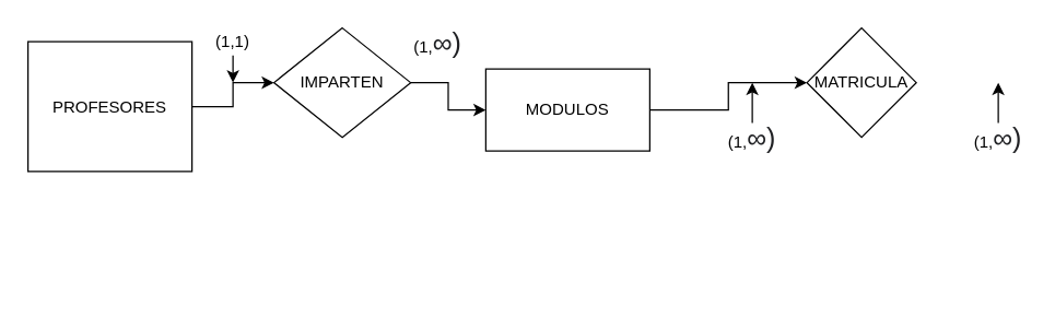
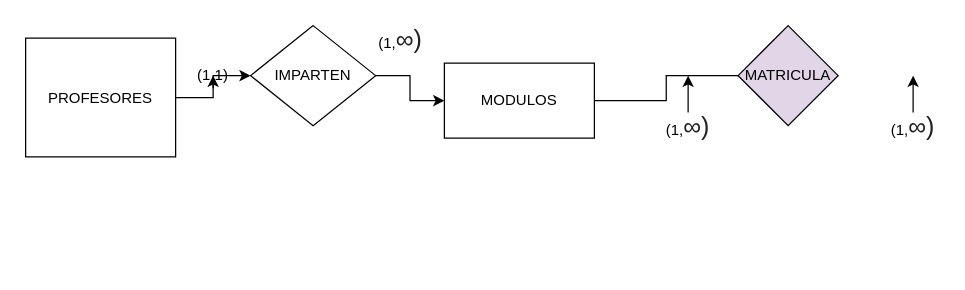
- <mxCell id="11" value="&lt;div style=&quot;text-align: left&quot;&gt;&lt;span&gt;(1,1)&lt;/span&gt;&lt;/div&gt;" style="text;html=1;strokeColor=none;fillColor=none;align=center;verticalAlign=middle;whiteSpace=wrap;rounded=0;" parent="1" vertex="1"><mxGeometry x="150" y="20" width="40" height="20" as="geometry" /></mxCell>
+ <mxCell id="11" value="&lt;div style=&quot;text-align: left&quot;&gt;&lt;span&gt;(1,1)&lt;/span&gt;&lt;/div&gt;" style="text;html=1;strokeColor=none;fillColor=none;align=center;verticalAlign=middle;whiteSpace=wrap;rounded=0;" parent="1" vertex="1"><mxGeometry x="150" y="50" width="40" height="20" as="geometry" /></mxCell>
- <mxCell id="2" value="" style="edgeStyle=orthogonalEdgeStyle;rounded=0;orthogonalLoop=1;jettySize=auto;html=1;" parent="1" source="3" target="4" edge="1"><mxGeometry relative="1" as="geometry" /></mxCell>
+ <mxCell id="2" value="" style="edgeStyle=orthogonalEdgeStyle;rounded=0;orthogonalLoop=1;jettySize=auto;html=1;endArrow=none;" parent="1" source="3" target="4" edge="1"><mxGeometry relative="1" as="geometry" /></mxCell>
- <mxCell id="4" value="MATRICULA" style="rhombus;whiteSpace=wrap;html=1;" parent="1" vertex="1"><mxGeometry x="590" y="20" width="80" height="80" as="geometry" /></mxCell>
+ <mxCell id="4" value="MATRICULA" style="rhombus;whiteSpace=wrap;html=1;fillColor=#e1d5e7;" parent="1" vertex="1"><mxGeometry x="590" y="20" width="80" height="80" as="geometry" /></mxCell>
